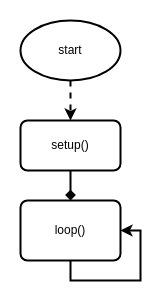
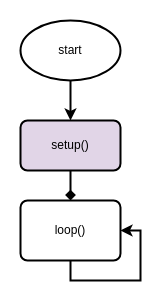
- <mxCell id="2" style="edgeStyle=orthogonalEdgeStyle;rounded=0;orthogonalLoop=1;jettySize=auto;html=1;entryX=0.5;entryY=0;entryDx=0;entryDy=0;strokeWidth=2;dashed=1;" edge="1" parent="1" source="3" target="5"><mxGeometry relative="1" as="geometry" /></mxCell>
+ <mxCell id="2" style="edgeStyle=orthogonalEdgeStyle;rounded=0;orthogonalLoop=1;jettySize=auto;html=1;entryX=0.5;entryY=0;entryDx=0;entryDy=0;strokeWidth=2;" edge="1" parent="1" source="3" target="5"><mxGeometry relative="1" as="geometry" /></mxCell>
- <mxCell id="5" value="setup()" style="rounded=1;whiteSpace=wrap;html=1;absoluteArcSize=1;arcSize=14;strokeWidth=2;" vertex="1" parent="1"><mxGeometry x="20" y="120" width="100" height="50" as="geometry" /></mxCell>
+ <mxCell id="5" value="setup()" style="rounded=1;whiteSpace=wrap;html=1;absoluteArcSize=1;arcSize=14;strokeWidth=2;fillColor=#e1d5e7;" vertex="1" parent="1"><mxGeometry x="20" y="120" width="100" height="50" as="geometry" /></mxCell>
